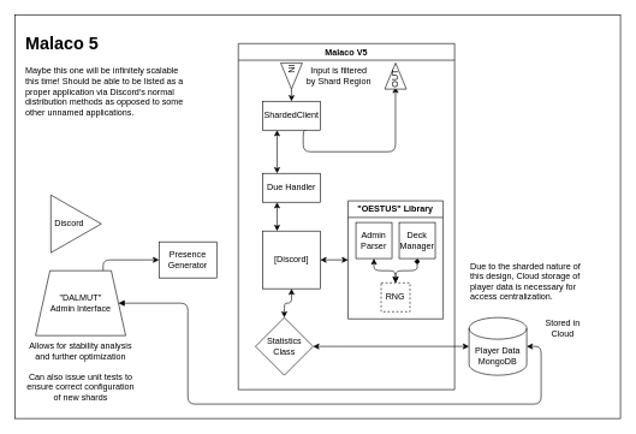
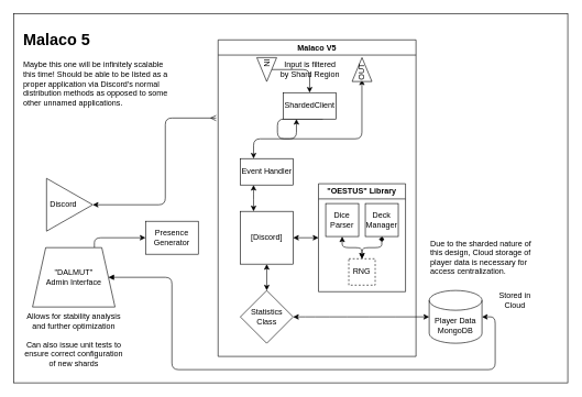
- <mxCell id="8" value="ShardedClient" style="rounded=0;whiteSpace=wrap;html=1;" parent="5" vertex="1"><mxGeometry x="33.75" y="80" width="80" height="40" as="geometry" /></mxCell>
+ <mxCell id="8" value="ShardedClient" style="rounded=0;whiteSpace=wrap;html=1;" parent="5" vertex="1"><mxGeometry x="98.75" y="80" width="80" height="40" as="geometry" /></mxCell>
+ <mxCell id="3" style="edgeStyle=orthogonalEdgeStyle;html=1;entryX=0;entryY=0.25;entryDx=0;entryDy=0;startArrow=classic;startFill=1;endArrow=ERmany;endFill=0;" edge="1" parent="1" source="4" target="5"><mxGeometry relative="1" as="geometry"><Array as="points"><mxPoint x="250" y="310" /><mxPoint x="250" y="179" /></Array></mxGeometry></mxCell>
- <mxCell id="10" value="Due Handler" style="rounded=0;whiteSpace=wrap;html=1;" parent="5" vertex="1"><mxGeometry x="33.75" y="180" width="80" height="40" as="geometry" /></mxCell>
+ <mxCell id="10" value="Event Handler" style="rounded=0;whiteSpace=wrap;html=1;" parent="5" vertex="1"><mxGeometry x="33.75" y="180" width="80" height="40" as="geometry" /></mxCell>
- <mxCell id="21" value="Admin Parser" style="whiteSpace=wrap;html=1;aspect=fixed;gradientColor=none;" vertex="1" parent="19"><mxGeometry x="10.94" y="30" width="50" height="50" as="geometry" /></mxCell>
+ <mxCell id="21" value="Dice Parser" style="whiteSpace=wrap;html=1;aspect=fixed;gradientColor=none;" vertex="1" parent="19"><mxGeometry x="10.94" y="30" width="50" height="50" as="geometry" /></mxCell>
- <mxCell id="15" value="Statistics&lt;br&gt;Class" style="rhombus;whiteSpace=wrap;html=1;" parent="5" vertex="1"><mxGeometry x="23.75" y="380" width="80" height="80" as="geometry" /></mxCell>
+ <mxCell id="15" value="Statistics&lt;br&gt;Class" style="rhombus;whiteSpace=wrap;html=1;" parent="5" vertex="1"><mxGeometry x="33.75" y="380" width="80" height="80" as="geometry" /></mxCell>
